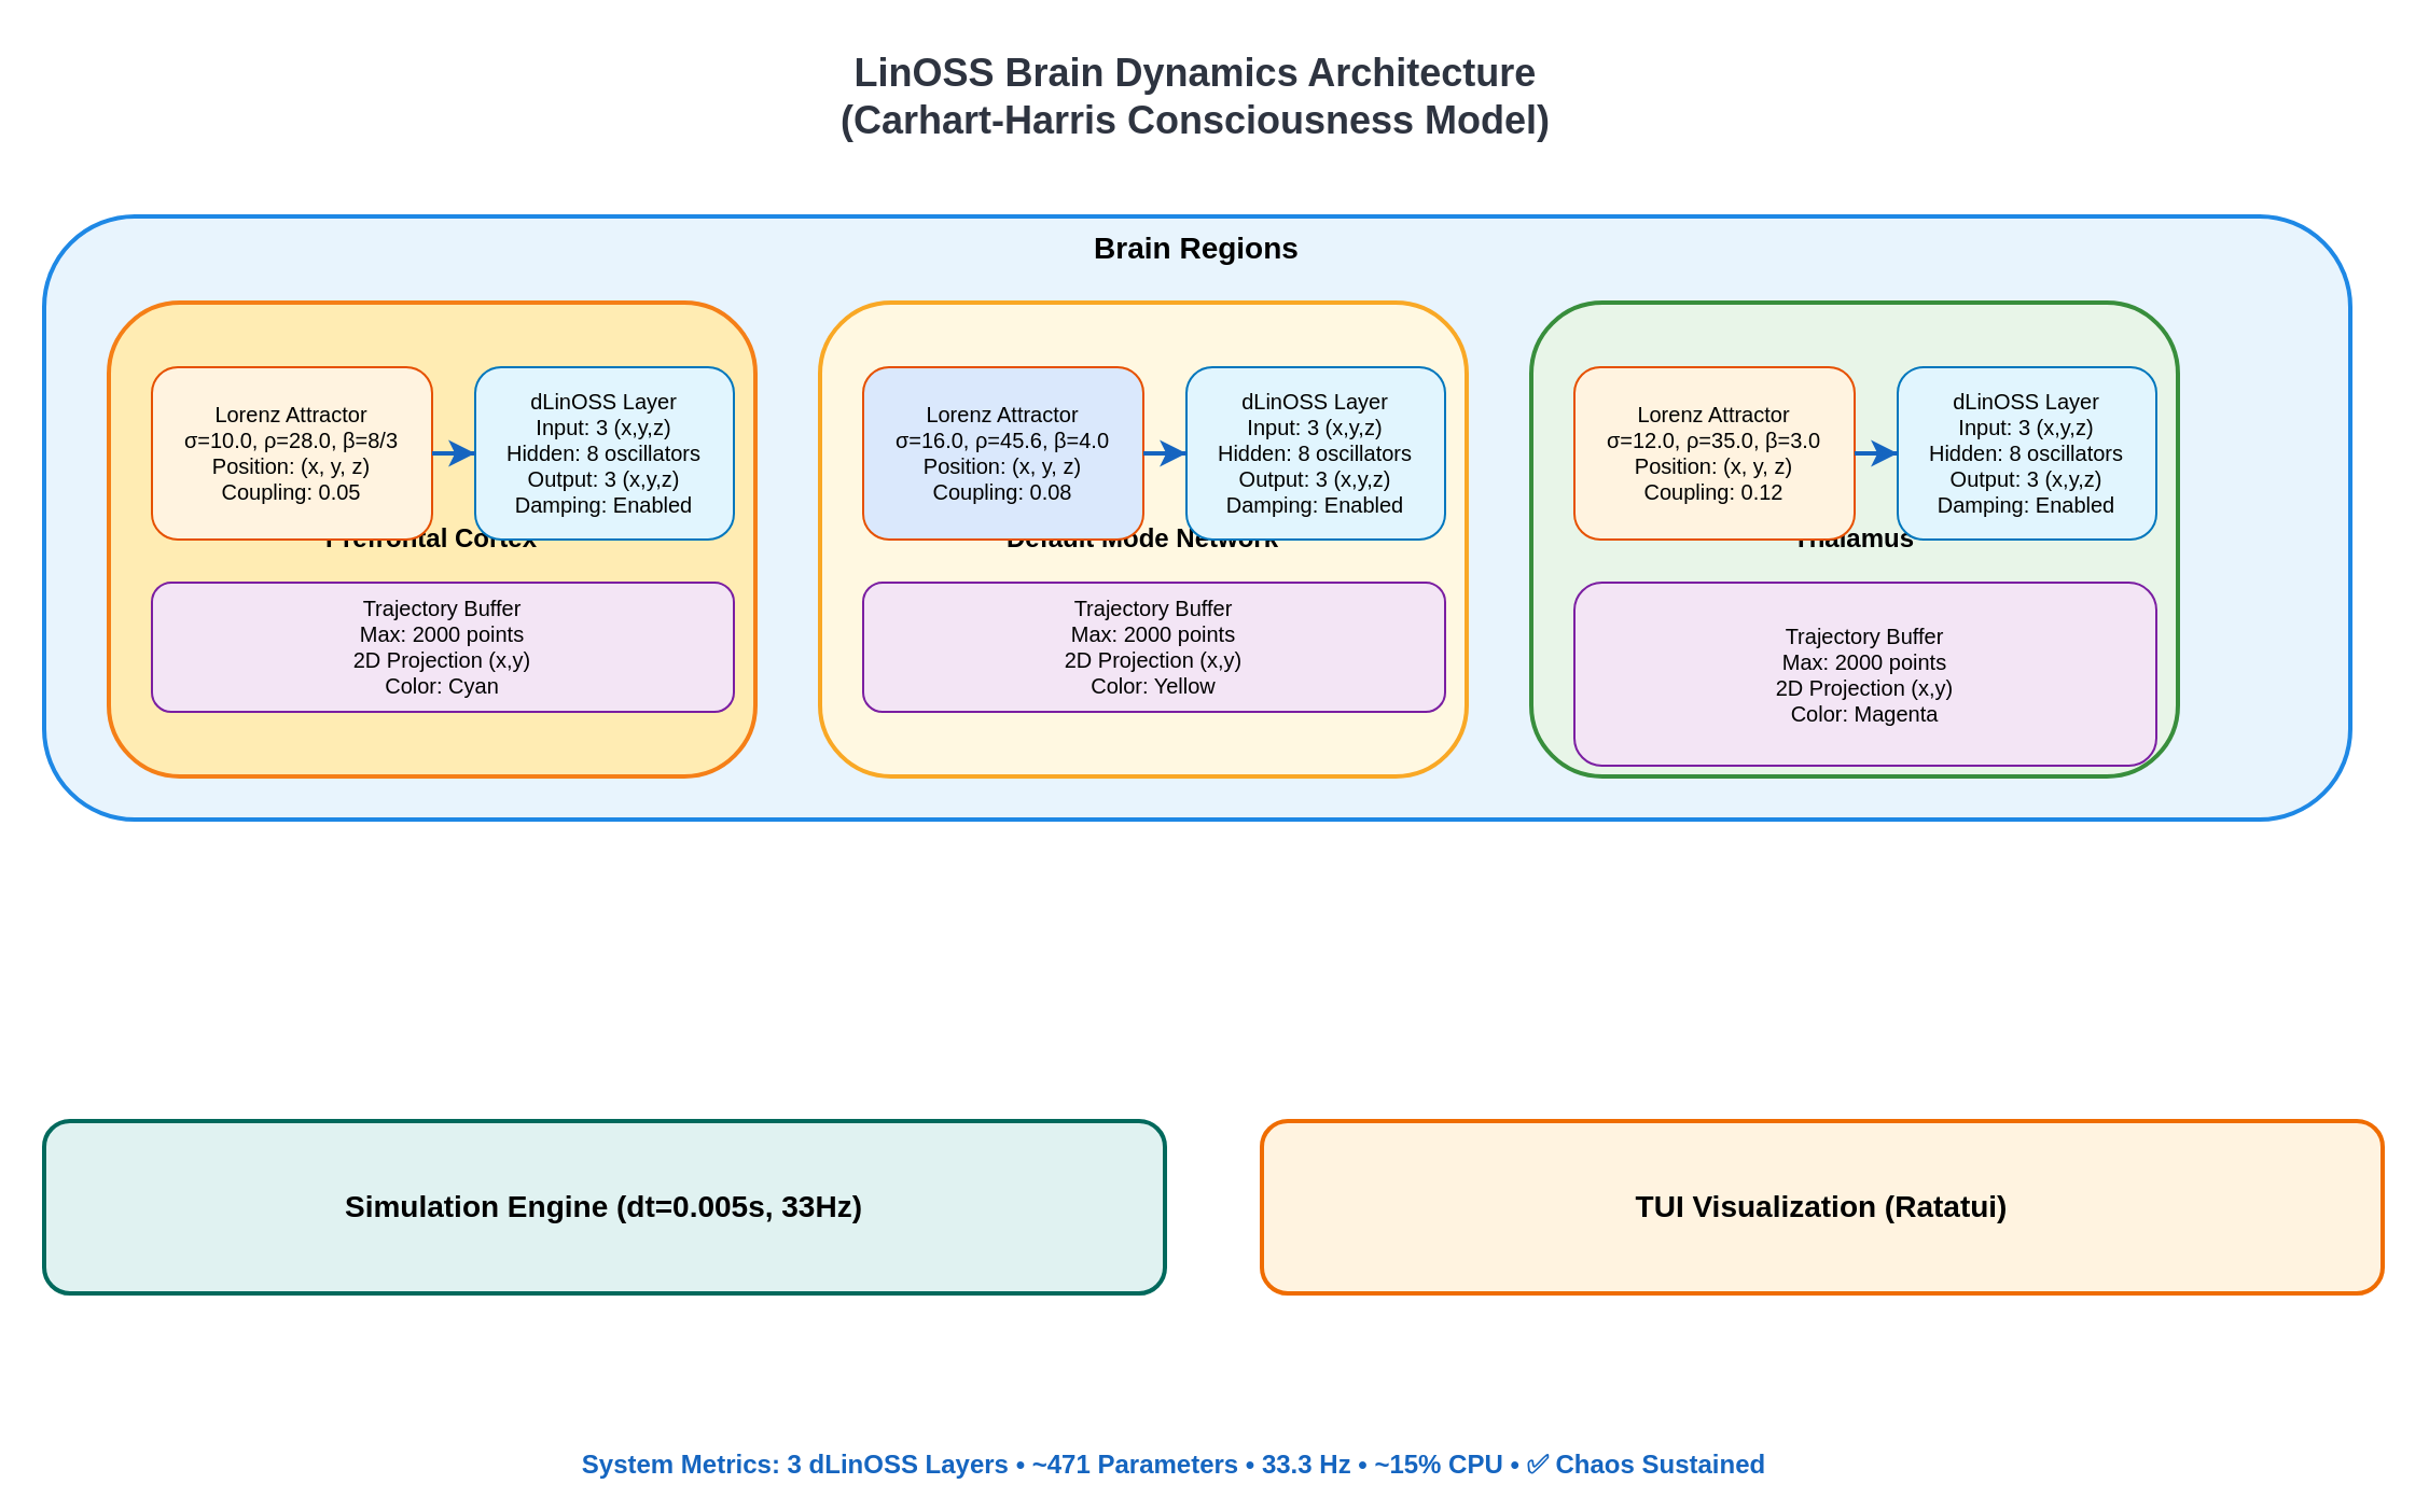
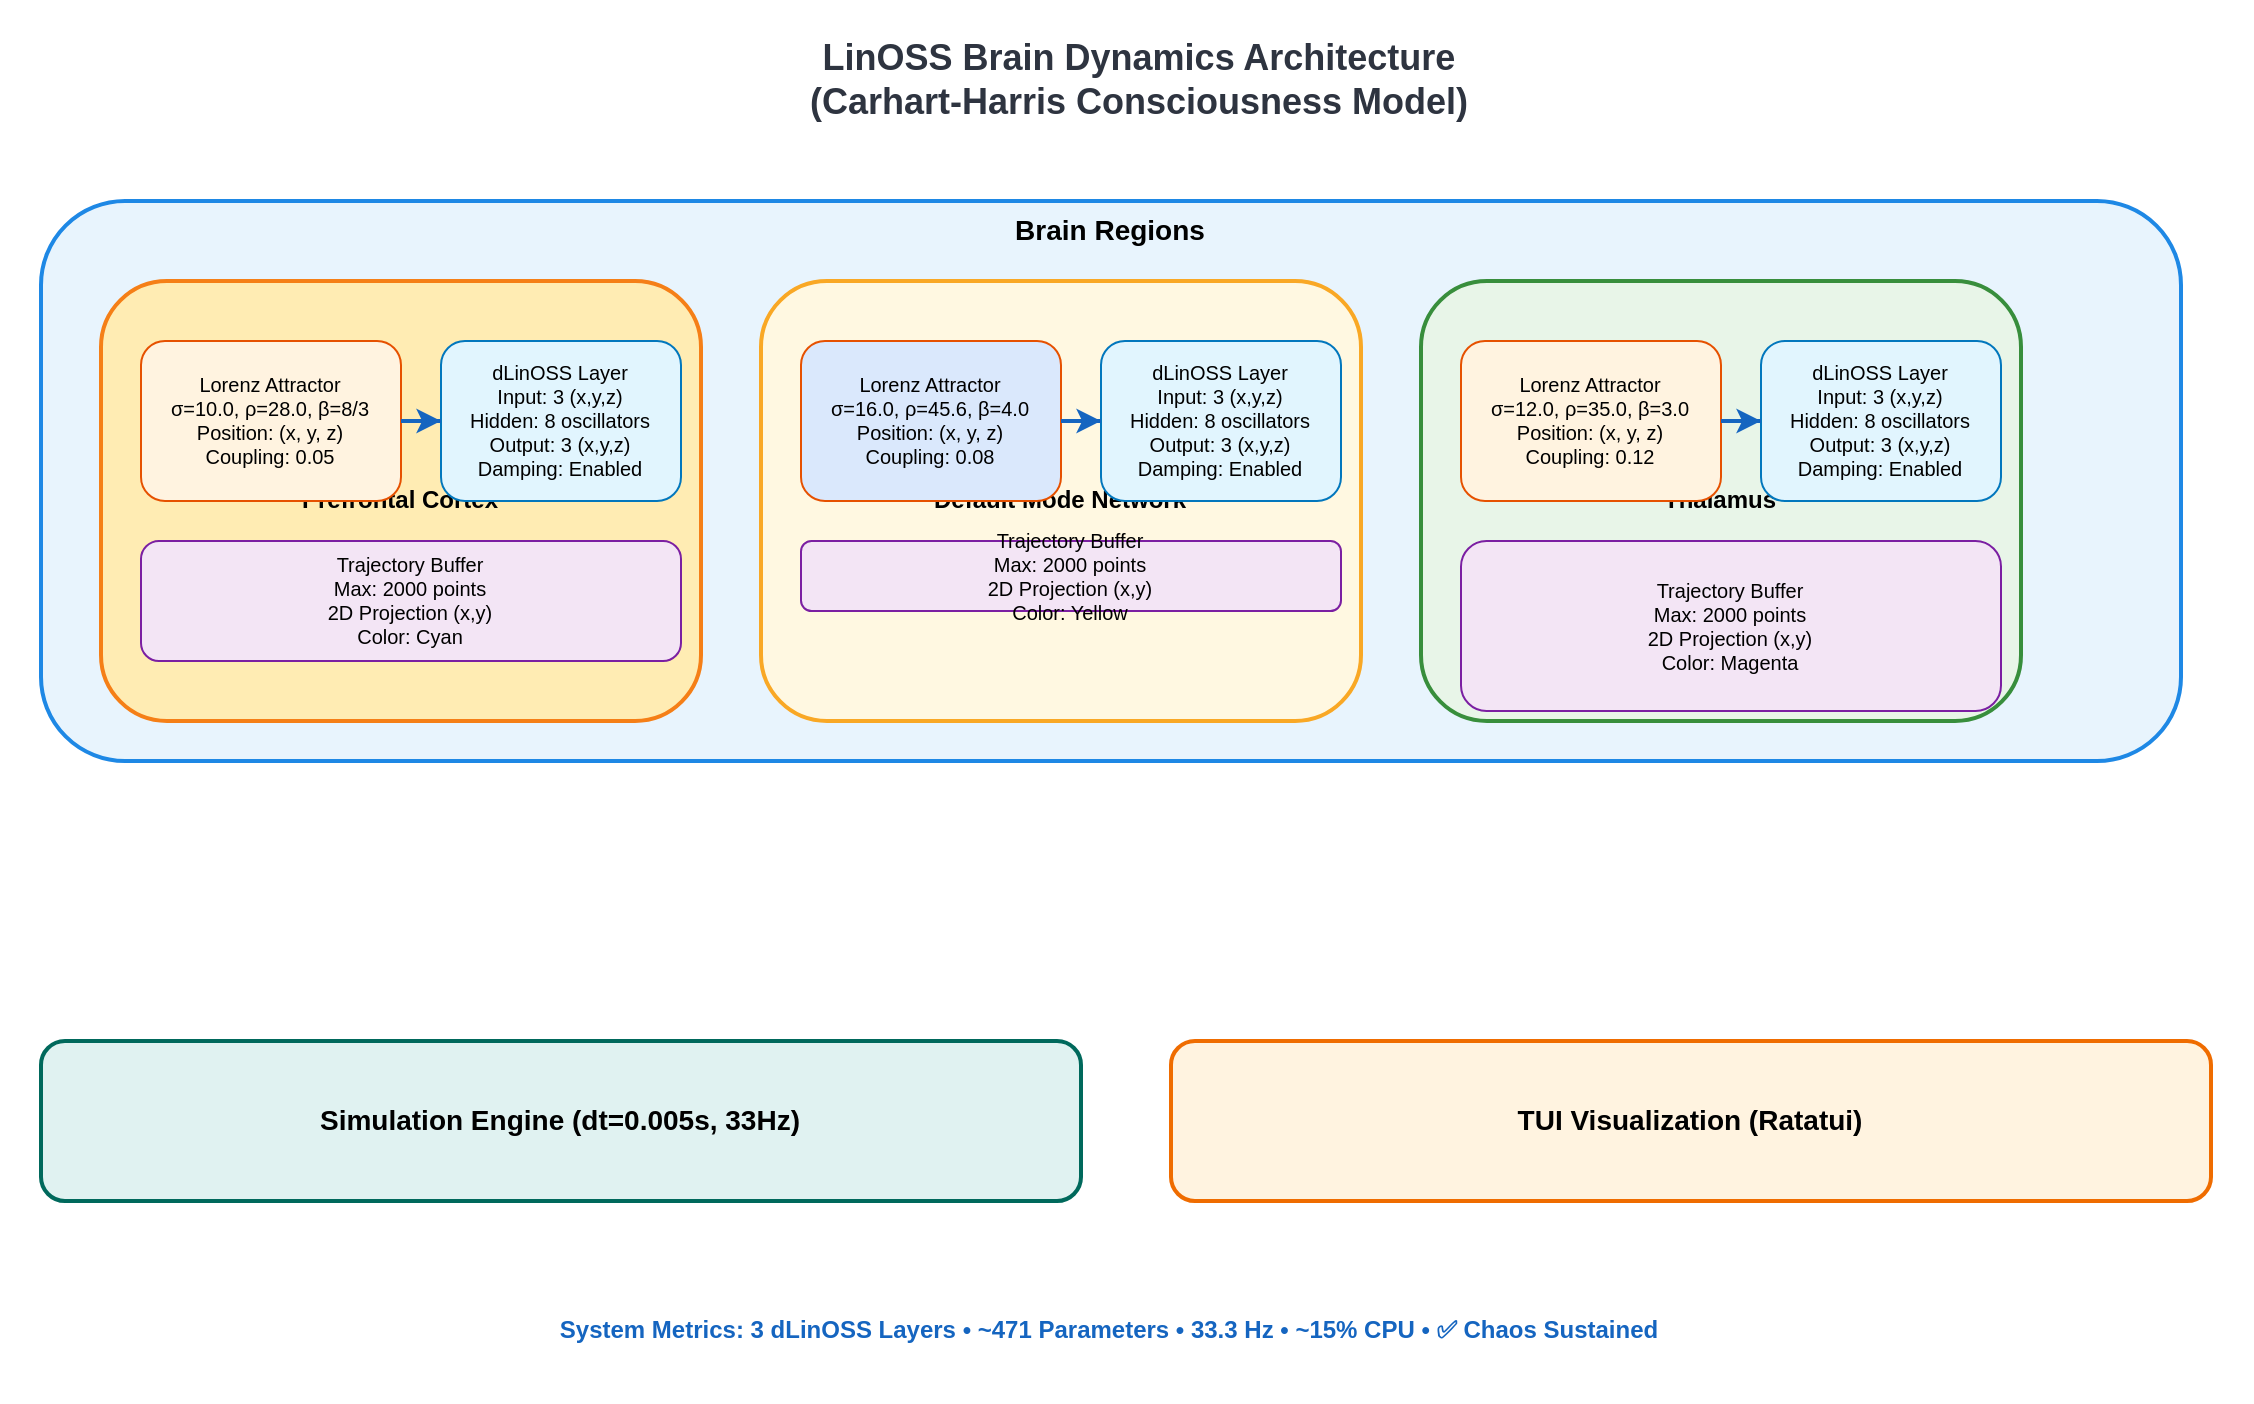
- <mxCell id="2" value="LinOSS Brain Dynamics Architecture&#10;(Carhart-Harris Consciousness Model)" style="text;html=1;strokeColor=none;fillColor=none;align=center;verticalAlign=middle;whiteSpace=wrap;rounded=0;fontSize=18;fontStyle=1;fontColor=#2E3440;" parent="1" vertex="1"><mxGeometry x="270" y="20" width="569" height="50" as="geometry" /></mxCell>
+ <mxCell id="2" value="LinOSS Brain Dynamics Architecture&#10;(Carhart-Harris Consciousness Model)" style="text;html=1;strokeColor=none;fillColor=none;align=center;verticalAlign=middle;whiteSpace=wrap;rounded=0;fontSize=18;fontStyle=1;fontColor=#2E3440;" parent="1" vertex="1"><mxGeometry x="285" y="15" width="569" height="50" as="geometry" /></mxCell>
- <mxCell id="11" value="Trajectory Buffer&#10;Max: 2000 points&#10;2D Projection (x,y)&#10;Color: Yellow" style="rounded=1;whiteSpace=wrap;html=1;fontSize=10;fillColor=#F3E5F5;strokeColor=#7B1FA2;" parent="1" vertex="1"><mxGeometry x="400" y="270" width="270" height="60" as="geometry" /></mxCell>
+ <mxCell id="11" value="Trajectory Buffer&#10;Max: 2000 points&#10;2D Projection (x,y)&#10;Color: Yellow" style="rounded=1;whiteSpace=wrap;html=1;fontSize=10;fillColor=#F3E5F5;strokeColor=#7B1FA2;" parent="1" vertex="1"><mxGeometry x="400" y="270" width="270" height="35" as="geometry" /></mxCell>
- <mxCell id="21" value="System Metrics: 3 dLinOSS Layers • ~471 Parameters • 33.3 Hz • ~15% CPU • ✅ Chaos Sustained" style="text;html=1;strokeColor=none;fillColor=none;align=center;verticalAlign=middle;whiteSpace=wrap;rounded=0;fontSize=12;fontStyle=1;fontColor=#1565C0;" parent="1" vertex="1"><mxGeometry x="160" y="665" width="769" height="30" as="geometry" /></mxCell>
+ <mxCell id="21" value="System Metrics: 3 dLinOSS Layers • ~471 Parameters • 33.3 Hz • ~15% CPU • ✅ Chaos Sustained" style="text;html=1;strokeColor=none;fillColor=none;align=center;verticalAlign=middle;whiteSpace=wrap;rounded=0;fontSize=12;fontStyle=1;fontColor=#1565C0;" parent="1" vertex="1"><mxGeometry x="170" y="650" width="769" height="30" as="geometry" /></mxCell>
